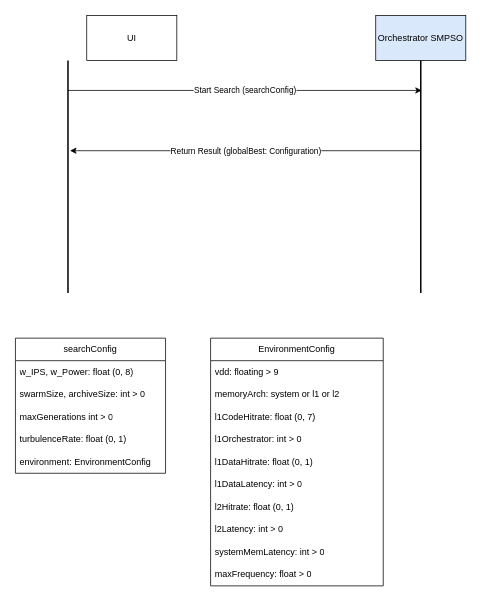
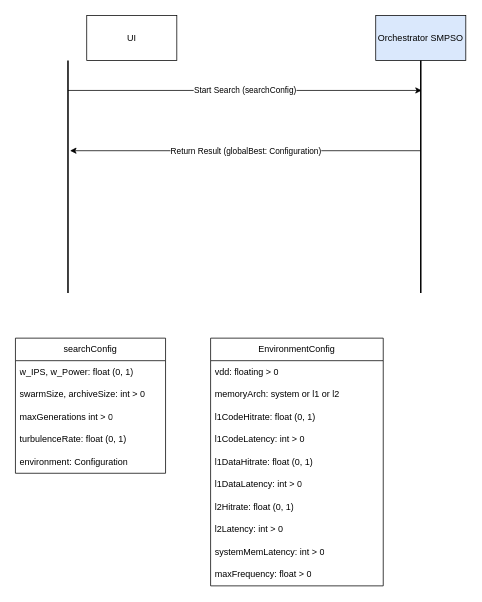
- <mxCell id="11" value="w_IPS, w_Power: float (0, 8)" style="text;strokeColor=none;fillColor=none;align=left;verticalAlign=middle;spacingLeft=4;spacingRight=4;overflow=hidden;points=[[0,0.5],[1,0.5]];portConstraint=eastwest;rotatable=0;whiteSpace=wrap;html=1;" parent="10" vertex="1"><mxGeometry y="30" width="200" height="30" as="geometry" /></mxCell>
+ <mxCell id="11" value="w_IPS, w_Power: float (0, 1)" style="text;strokeColor=none;fillColor=none;align=left;verticalAlign=middle;spacingLeft=4;spacingRight=4;overflow=hidden;points=[[0,0.5],[1,0.5]];portConstraint=eastwest;rotatable=0;whiteSpace=wrap;html=1;" parent="10" vertex="1"><mxGeometry y="30" width="200" height="30" as="geometry" /></mxCell>
- <mxCell id="17" value="vdd: floating &amp;gt; 9" style="text;strokeColor=none;fillColor=none;align=left;verticalAlign=middle;spacingLeft=4;spacingRight=4;overflow=hidden;points=[[0,0.5],[1,0.5]];portConstraint=eastwest;rotatable=0;whiteSpace=wrap;html=1;" parent="16" vertex="1"><mxGeometry y="30" width="230" height="30" as="geometry" /></mxCell>
+ <mxCell id="17" value="vdd: floating &amp;gt; 0" style="text;strokeColor=none;fillColor=none;align=left;verticalAlign=middle;spacingLeft=4;spacingRight=4;overflow=hidden;points=[[0,0.5],[1,0.5]];portConstraint=eastwest;rotatable=0;whiteSpace=wrap;html=1;" parent="16" vertex="1"><mxGeometry y="30" width="230" height="30" as="geometry" /></mxCell>
- <mxCell id="19" value="l1CodeHitrate: float (0, 7)" style="text;strokeColor=none;fillColor=none;align=left;verticalAlign=middle;spacingLeft=4;spacingRight=4;overflow=hidden;points=[[0,0.5],[1,0.5]];portConstraint=eastwest;rotatable=0;whiteSpace=wrap;html=1;" parent="16" vertex="1"><mxGeometry y="90" width="230" height="30" as="geometry" /></mxCell>
+ <mxCell id="19" value="l1CodeHitrate: float (0, 1)" style="text;strokeColor=none;fillColor=none;align=left;verticalAlign=middle;spacingLeft=4;spacingRight=4;overflow=hidden;points=[[0,0.5],[1,0.5]];portConstraint=eastwest;rotatable=0;whiteSpace=wrap;html=1;" parent="16" vertex="1"><mxGeometry y="90" width="230" height="30" as="geometry" /></mxCell>
- <mxCell id="20" value="l1Orchestrator: int &amp;gt; 0" style="text;strokeColor=none;fillColor=none;align=left;verticalAlign=middle;spacingLeft=4;spacingRight=4;overflow=hidden;points=[[0,0.5],[1,0.5]];portConstraint=eastwest;rotatable=0;whiteSpace=wrap;html=1;" parent="16" vertex="1"><mxGeometry y="120" width="230" height="30" as="geometry" /></mxCell>
+ <mxCell id="20" value="l1CodeLatency: int &amp;gt; 0" style="text;strokeColor=none;fillColor=none;align=left;verticalAlign=middle;spacingLeft=4;spacingRight=4;overflow=hidden;points=[[0,0.5],[1,0.5]];portConstraint=eastwest;rotatable=0;whiteSpace=wrap;html=1;" parent="16" vertex="1"><mxGeometry y="120" width="230" height="30" as="geometry" /></mxCell>
- <mxCell id="15" value="environment: EnvironmentConfig" style="text;strokeColor=none;fillColor=none;align=left;verticalAlign=middle;spacingLeft=4;spacingRight=4;overflow=hidden;points=[[0,0.5],[1,0.5]];portConstraint=eastwest;rotatable=0;whiteSpace=wrap;html=1;" parent="10" vertex="1"><mxGeometry y="150" width="200" height="30" as="geometry" /></mxCell>
+ <mxCell id="15" value="environment: Configuration" style="text;strokeColor=none;fillColor=none;align=left;verticalAlign=middle;spacingLeft=4;spacingRight=4;overflow=hidden;points=[[0,0.5],[1,0.5]];portConstraint=eastwest;rotatable=0;whiteSpace=wrap;html=1;" parent="10" vertex="1"><mxGeometry y="150" width="200" height="30" as="geometry" /></mxCell>
